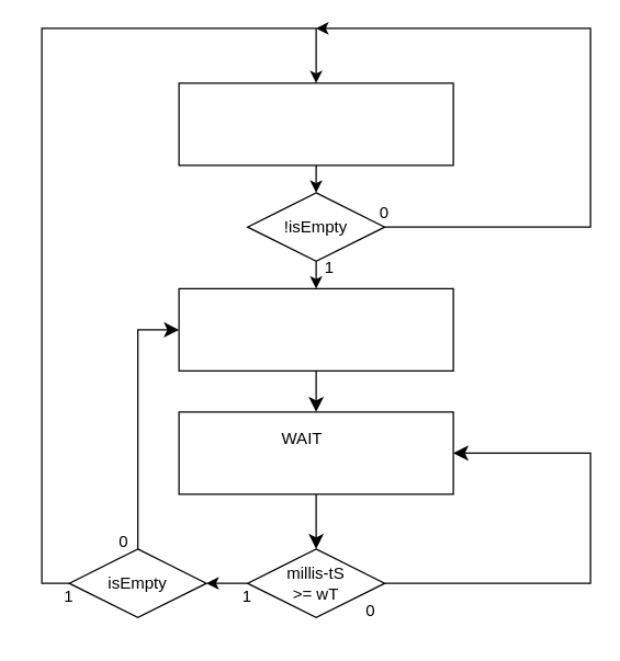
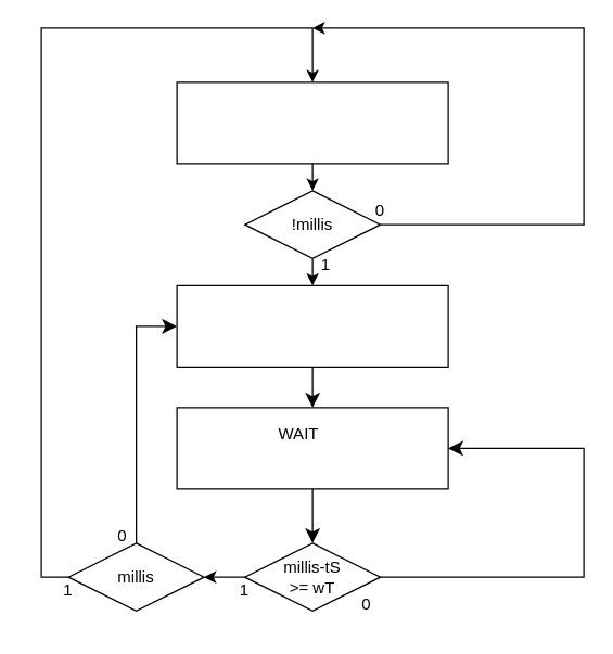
- <mxCell id="25" value="!isEmpty" style="text;html=1;align=center;verticalAlign=middle;whiteSpace=wrap;rounded=0;" vertex="1" parent="1"><mxGeometry x="200" y="150" width="60" height="30" as="geometry" /></mxCell>
+ <mxCell id="25" value="!millis" style="text;html=1;align=center;verticalAlign=middle;whiteSpace=wrap;rounded=0;" vertex="1" parent="1"><mxGeometry x="200" y="150" width="60" height="30" as="geometry" /></mxCell>
- <mxCell id="17" value="isEmpty" style="text;html=1;align=center;verticalAlign=middle;whiteSpace=wrap;rounded=0;" vertex="1" parent="1"><mxGeometry x="70" y="410" width="60" height="30" as="geometry" /></mxCell>
+ <mxCell id="17" value="millis" style="text;html=1;align=center;verticalAlign=middle;whiteSpace=wrap;rounded=0;" vertex="1" parent="1"><mxGeometry x="70" y="410" width="60" height="30" as="geometry" /></mxCell>
